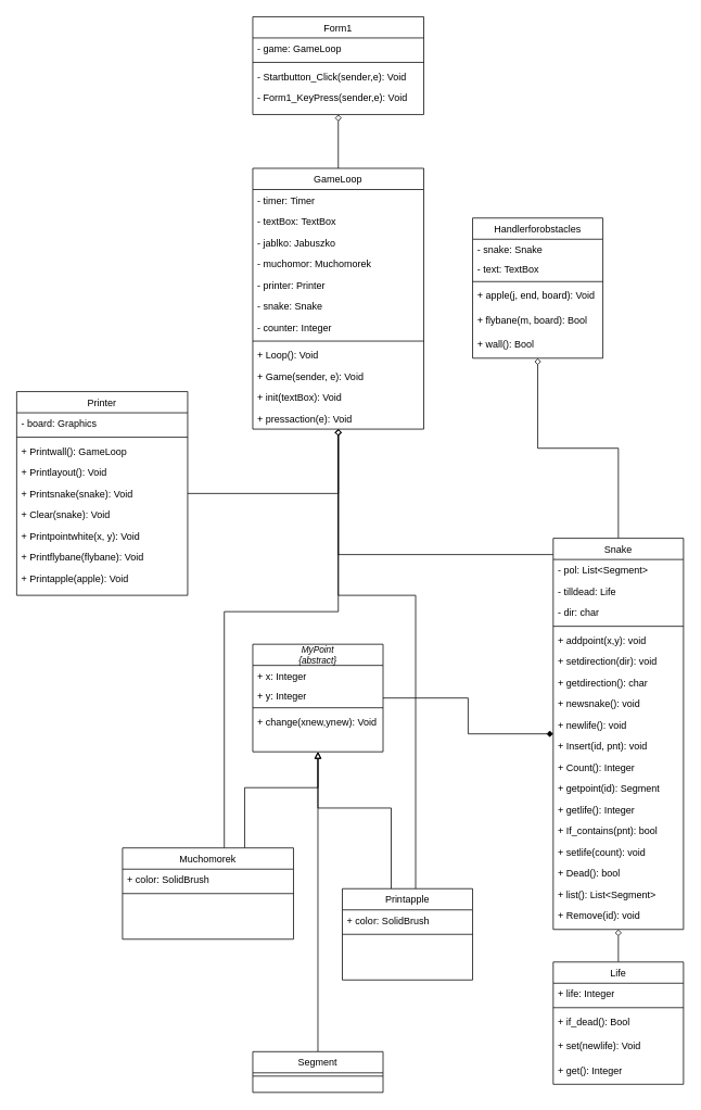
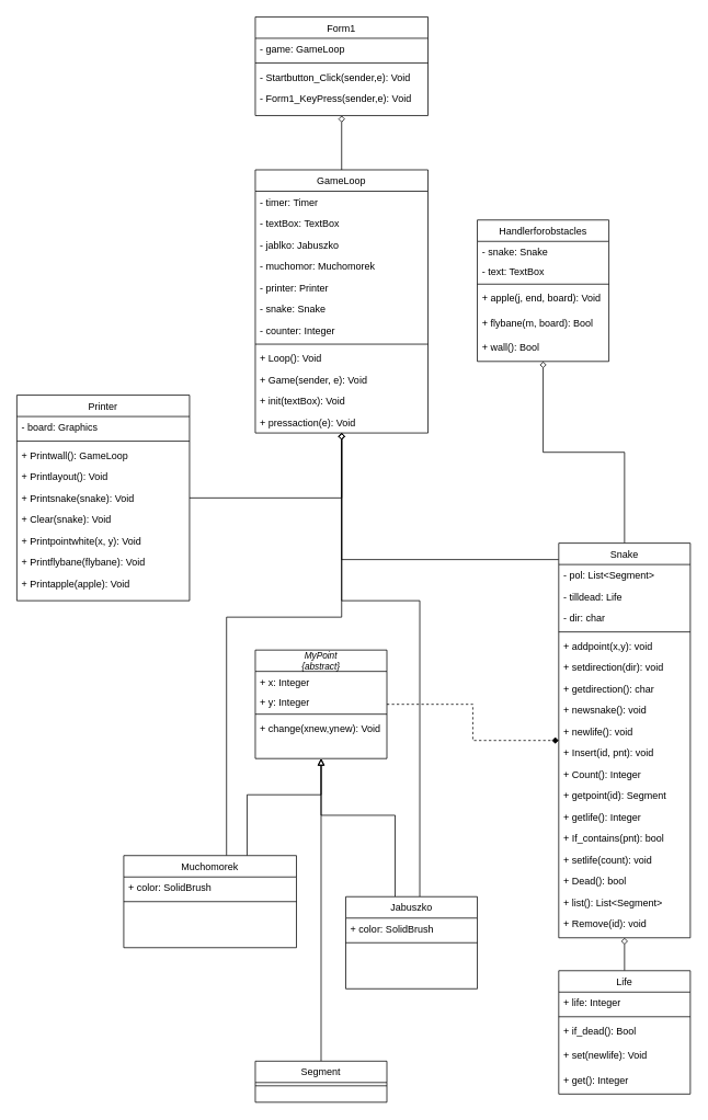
- <mxCell id="49" style="edgeStyle=orthogonalEdgeStyle;rounded=0;orthogonalLoop=1;jettySize=auto;html=1;endArrow=diamond;endFill=1;" edge="1" parent="1" source="50" target="4"><mxGeometry relative="1" as="geometry" /></mxCell>
+ <mxCell id="49" style="edgeStyle=orthogonalEdgeStyle;rounded=0;orthogonalLoop=1;jettySize=auto;html=1;endArrow=diamond;endFill=1;dashed=1;" edge="1" parent="1" source="50" target="4"><mxGeometry relative="1" as="geometry" /></mxCell>
- <mxCell id="57" value="Printapple" style="swimlane;fontStyle=0;align=center;verticalAlign=top;childLayout=stackLayout;horizontal=1;startSize=26;horizontalStack=0;resizeParent=1;resizeLast=0;collapsible=1;marginBottom=0;rounded=0;shadow=0;strokeWidth=1;" parent="1" vertex="1"><mxGeometry x="420" y="1090" width="160" height="112" as="geometry"><mxRectangle x="130" y="380" width="160" height="26" as="alternateBounds" /></mxGeometry></mxCell>
+ <mxCell id="57" value="Jabuszko" style="swimlane;fontStyle=0;align=center;verticalAlign=top;childLayout=stackLayout;horizontal=1;startSize=26;horizontalStack=0;resizeParent=1;resizeLast=0;collapsible=1;marginBottom=0;rounded=0;shadow=0;strokeWidth=1;" parent="1" vertex="1"><mxGeometry x="420" y="1090" width="160" height="112" as="geometry"><mxRectangle x="130" y="380" width="160" height="26" as="alternateBounds" /></mxGeometry></mxCell>
